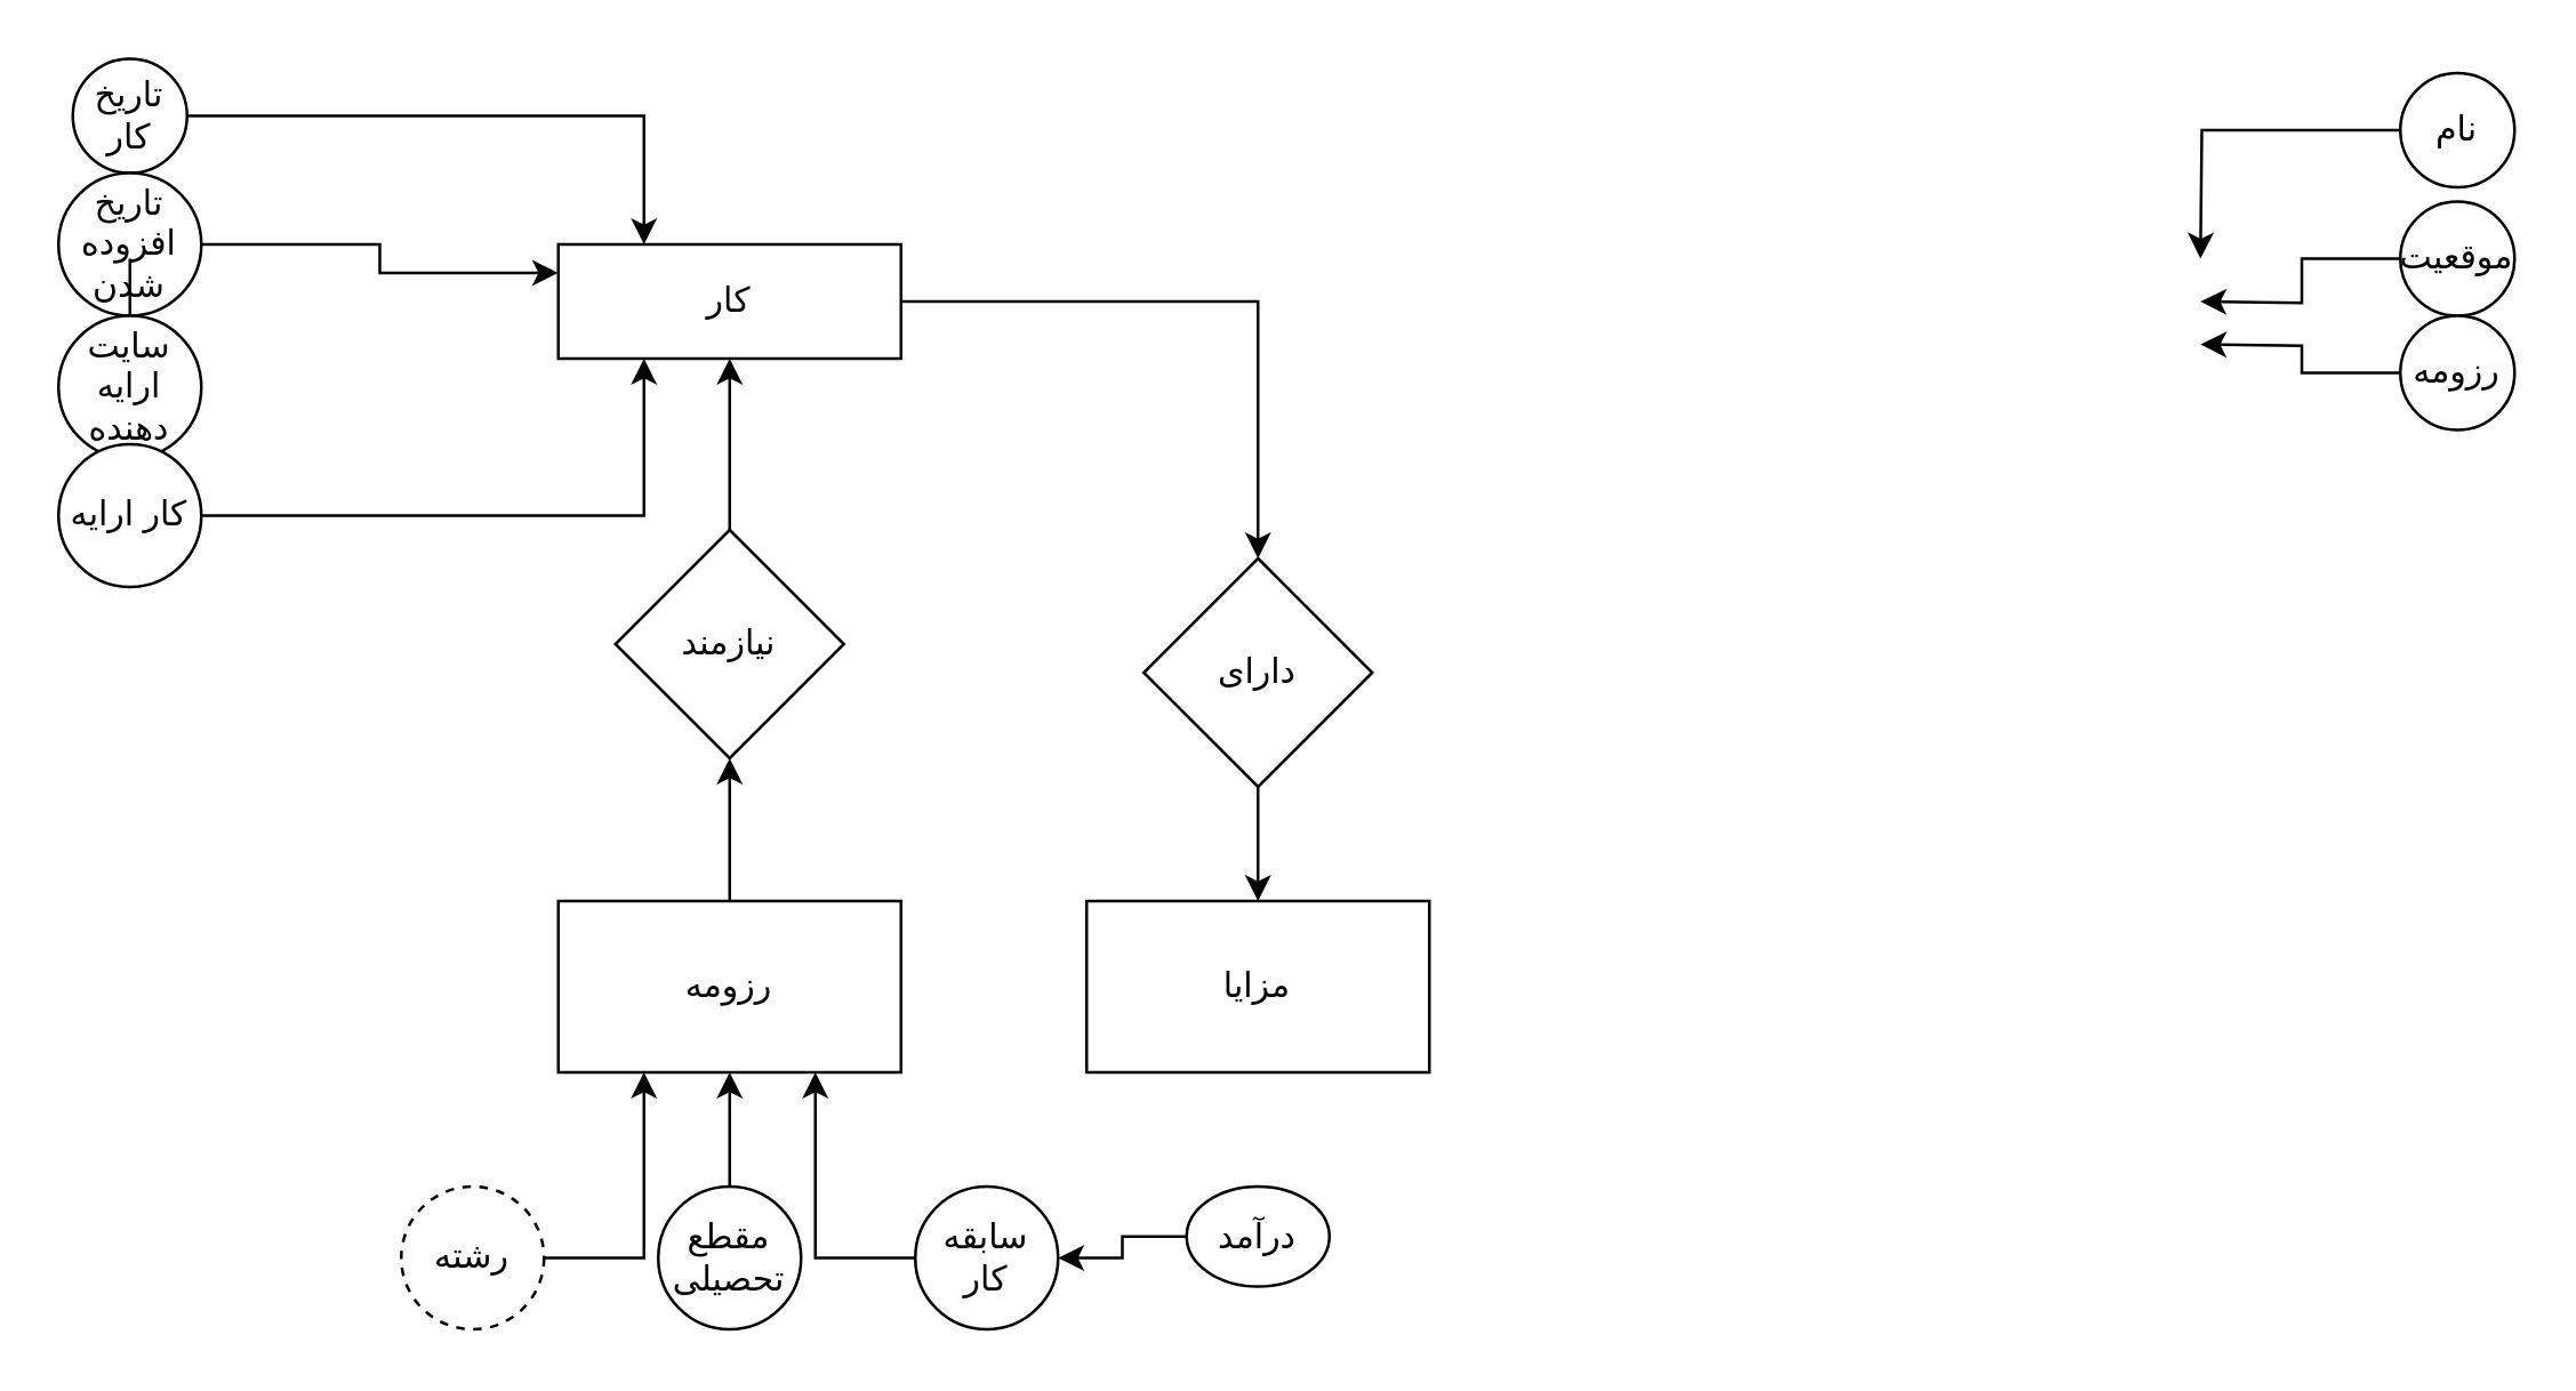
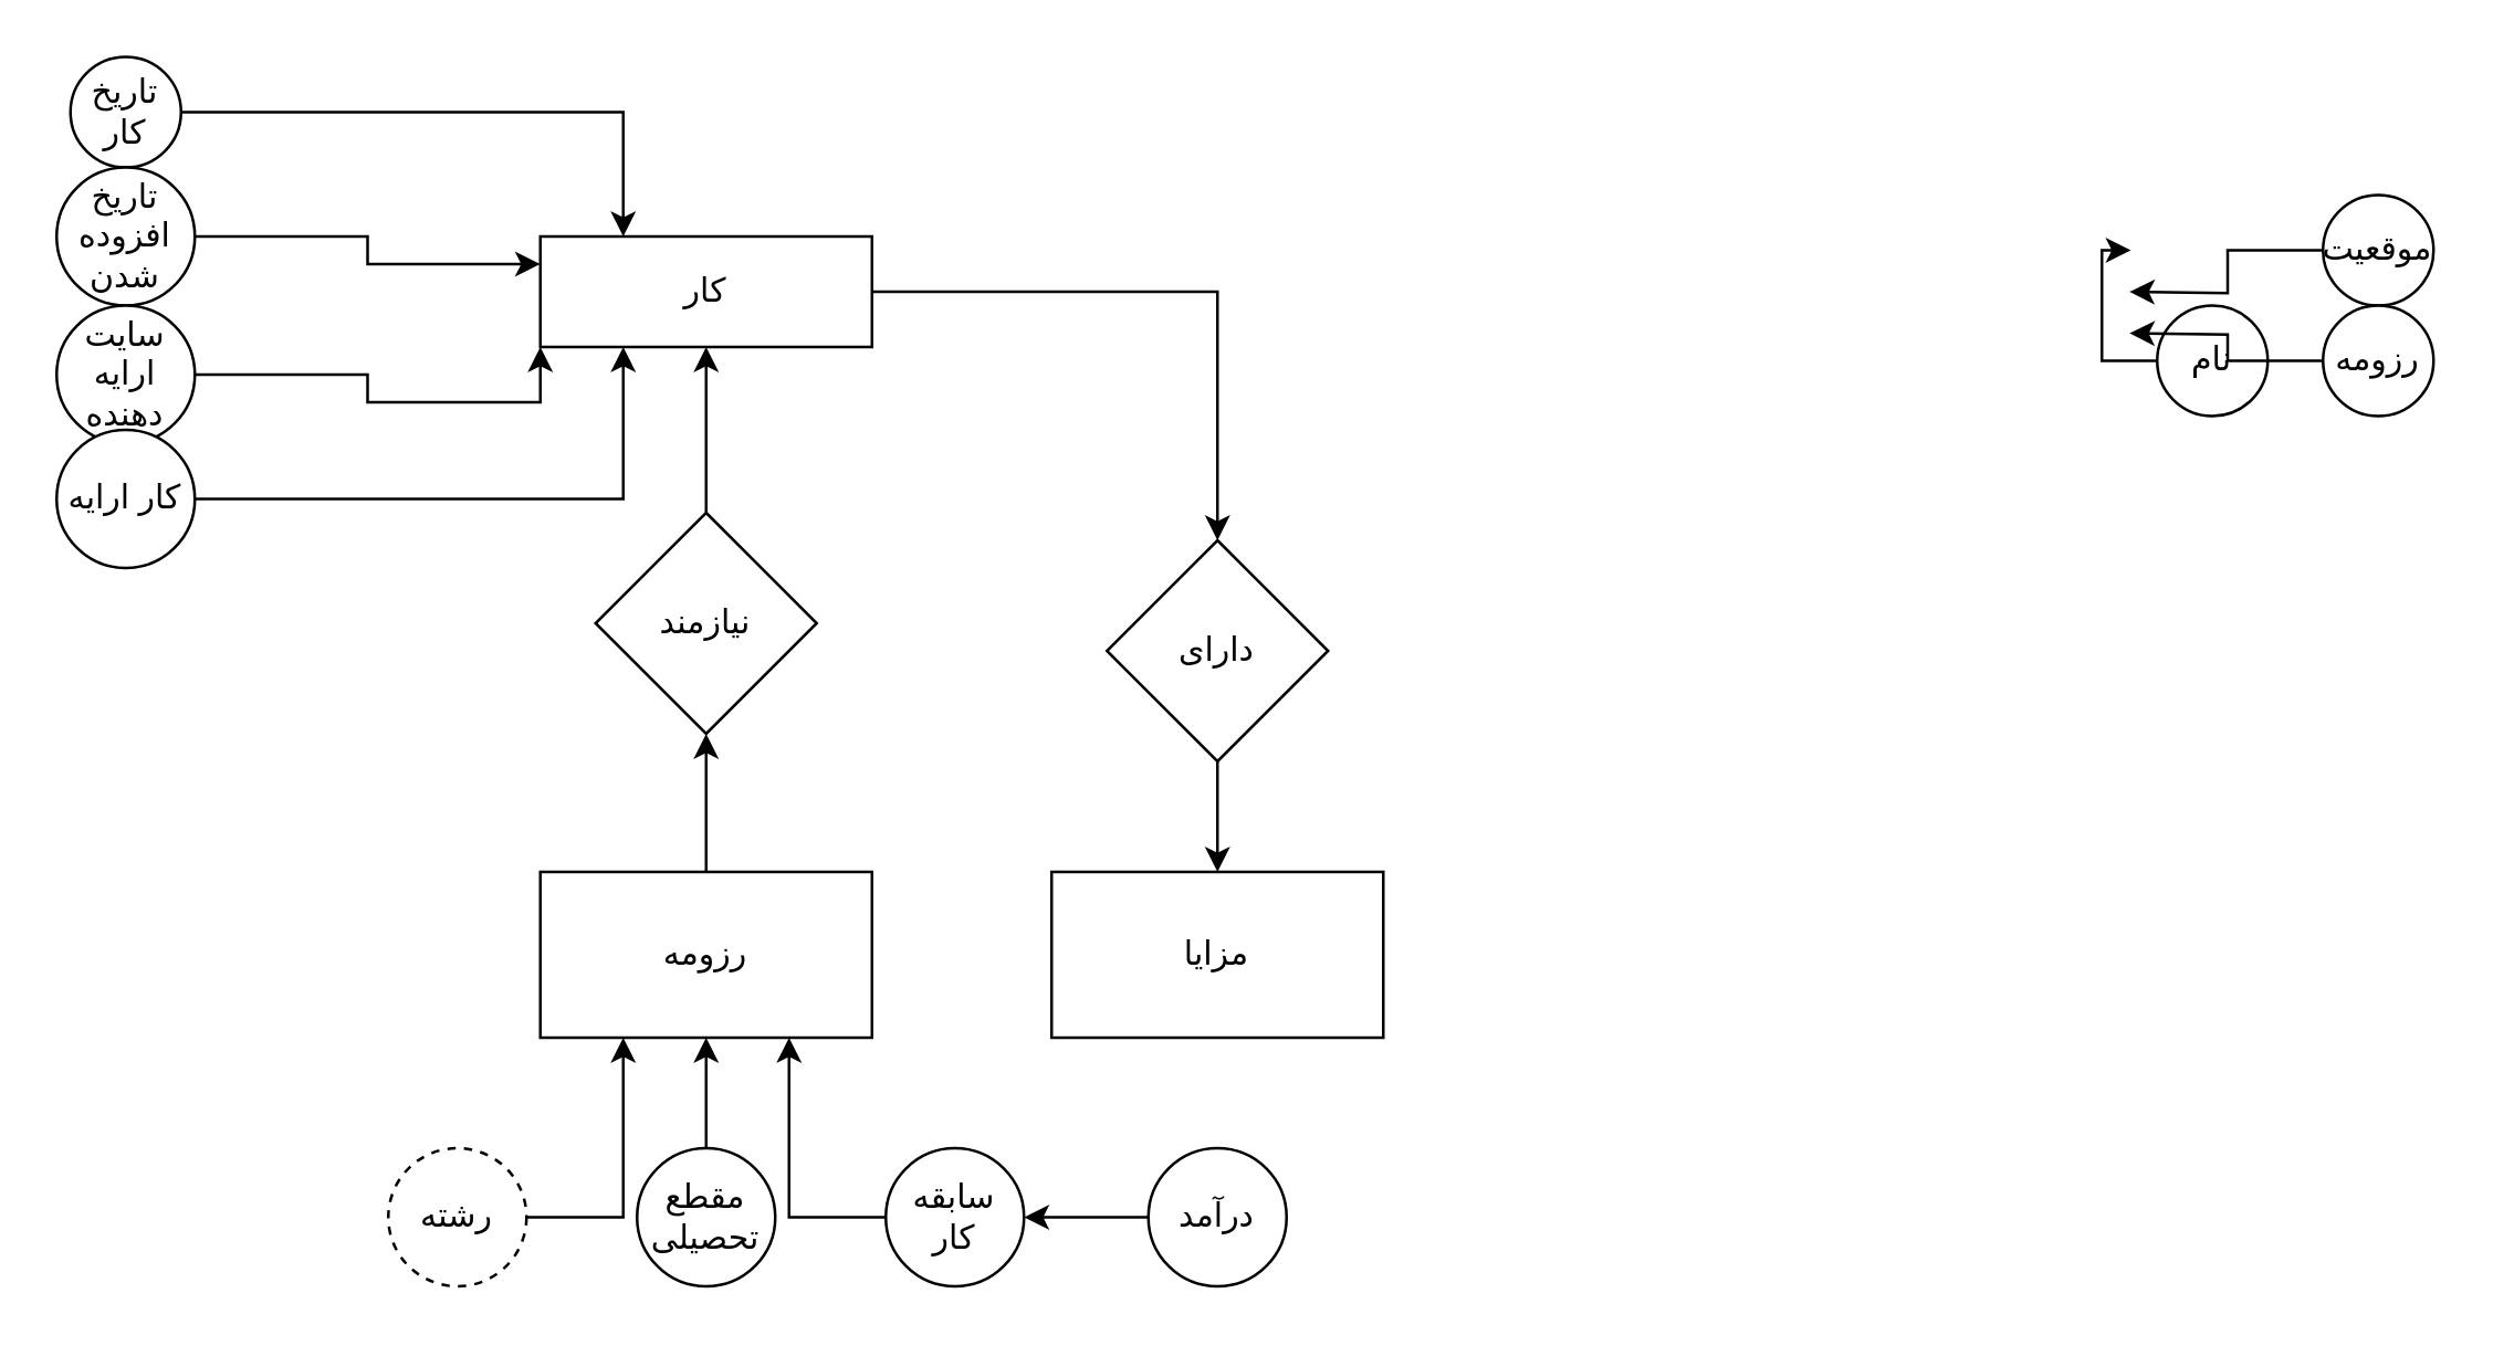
- <mxCell id="28" value="نام" style="ellipse;whiteSpace=wrap;html=1;aspect=fixed;" vertex="1" parent="1"><mxGeometry x="840" y="25" width="40" height="40" as="geometry" /></mxCell>
+ <mxCell id="28" value="نام" style="ellipse;whiteSpace=wrap;html=1;aspect=fixed;" vertex="1" parent="1"><mxGeometry x="780" y="110" width="40" height="40" as="geometry" /></mxCell>
- <mxCell id="8" style="edgeStyle=orthogonalEdgeStyle;rounded=0;orthogonalLoop=1;jettySize=auto;html=1;" edge="1" parent="1" source="9" target="7"><mxGeometry relative="1" as="geometry" /></mxCell>
+ <mxCell id="8" style="edgeStyle=orthogonalEdgeStyle;rounded=0;orthogonalLoop=1;jettySize=auto;html=1;entryX=0;entryY=1;entryDx=0;entryDy=0;" edge="1" parent="1" source="9" target="3"><mxGeometry relative="1" as="geometry" /></mxCell>
- <mxCell id="26" value="درآمد" style="ellipse;whiteSpace=wrap;html=1;aspect=fixed;" vertex="1" parent="1"><mxGeometry x="415" y="415" width="50" height="35" as="geometry" /></mxCell>
+ <mxCell id="26" value="درآمد" style="ellipse;whiteSpace=wrap;html=1;aspect=fixed;" vertex="1" parent="1"><mxGeometry x="415" y="415" width="50" height="50" as="geometry" /></mxCell>
